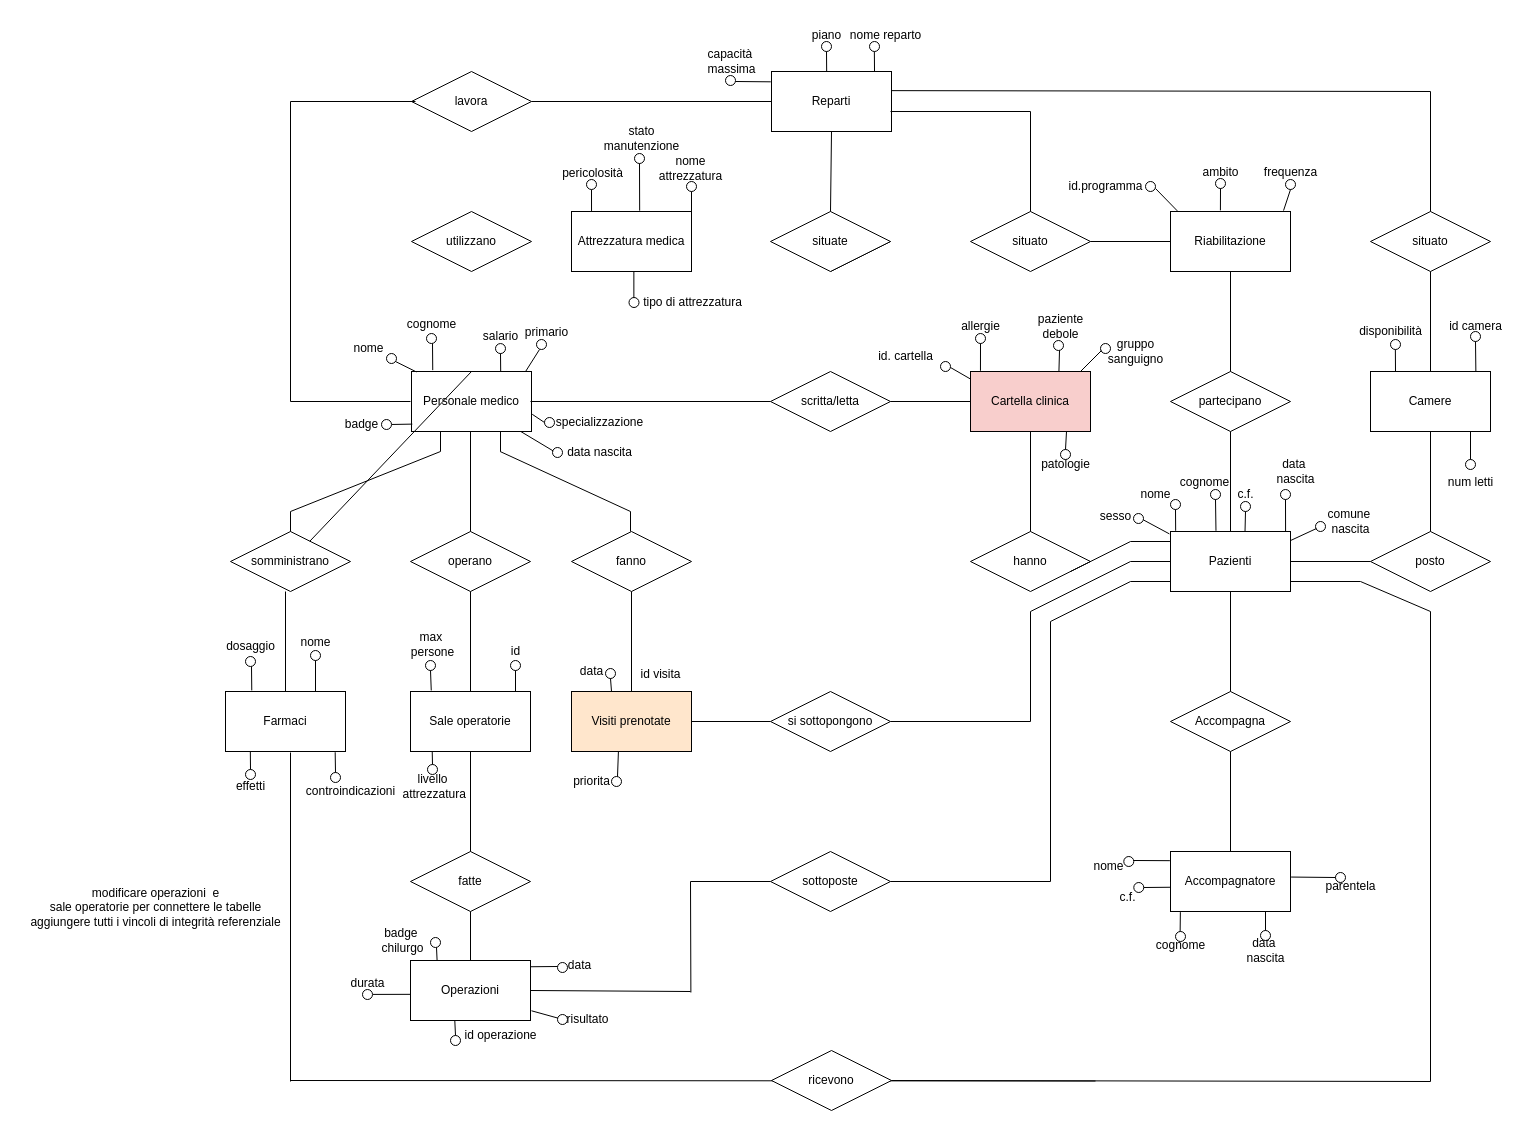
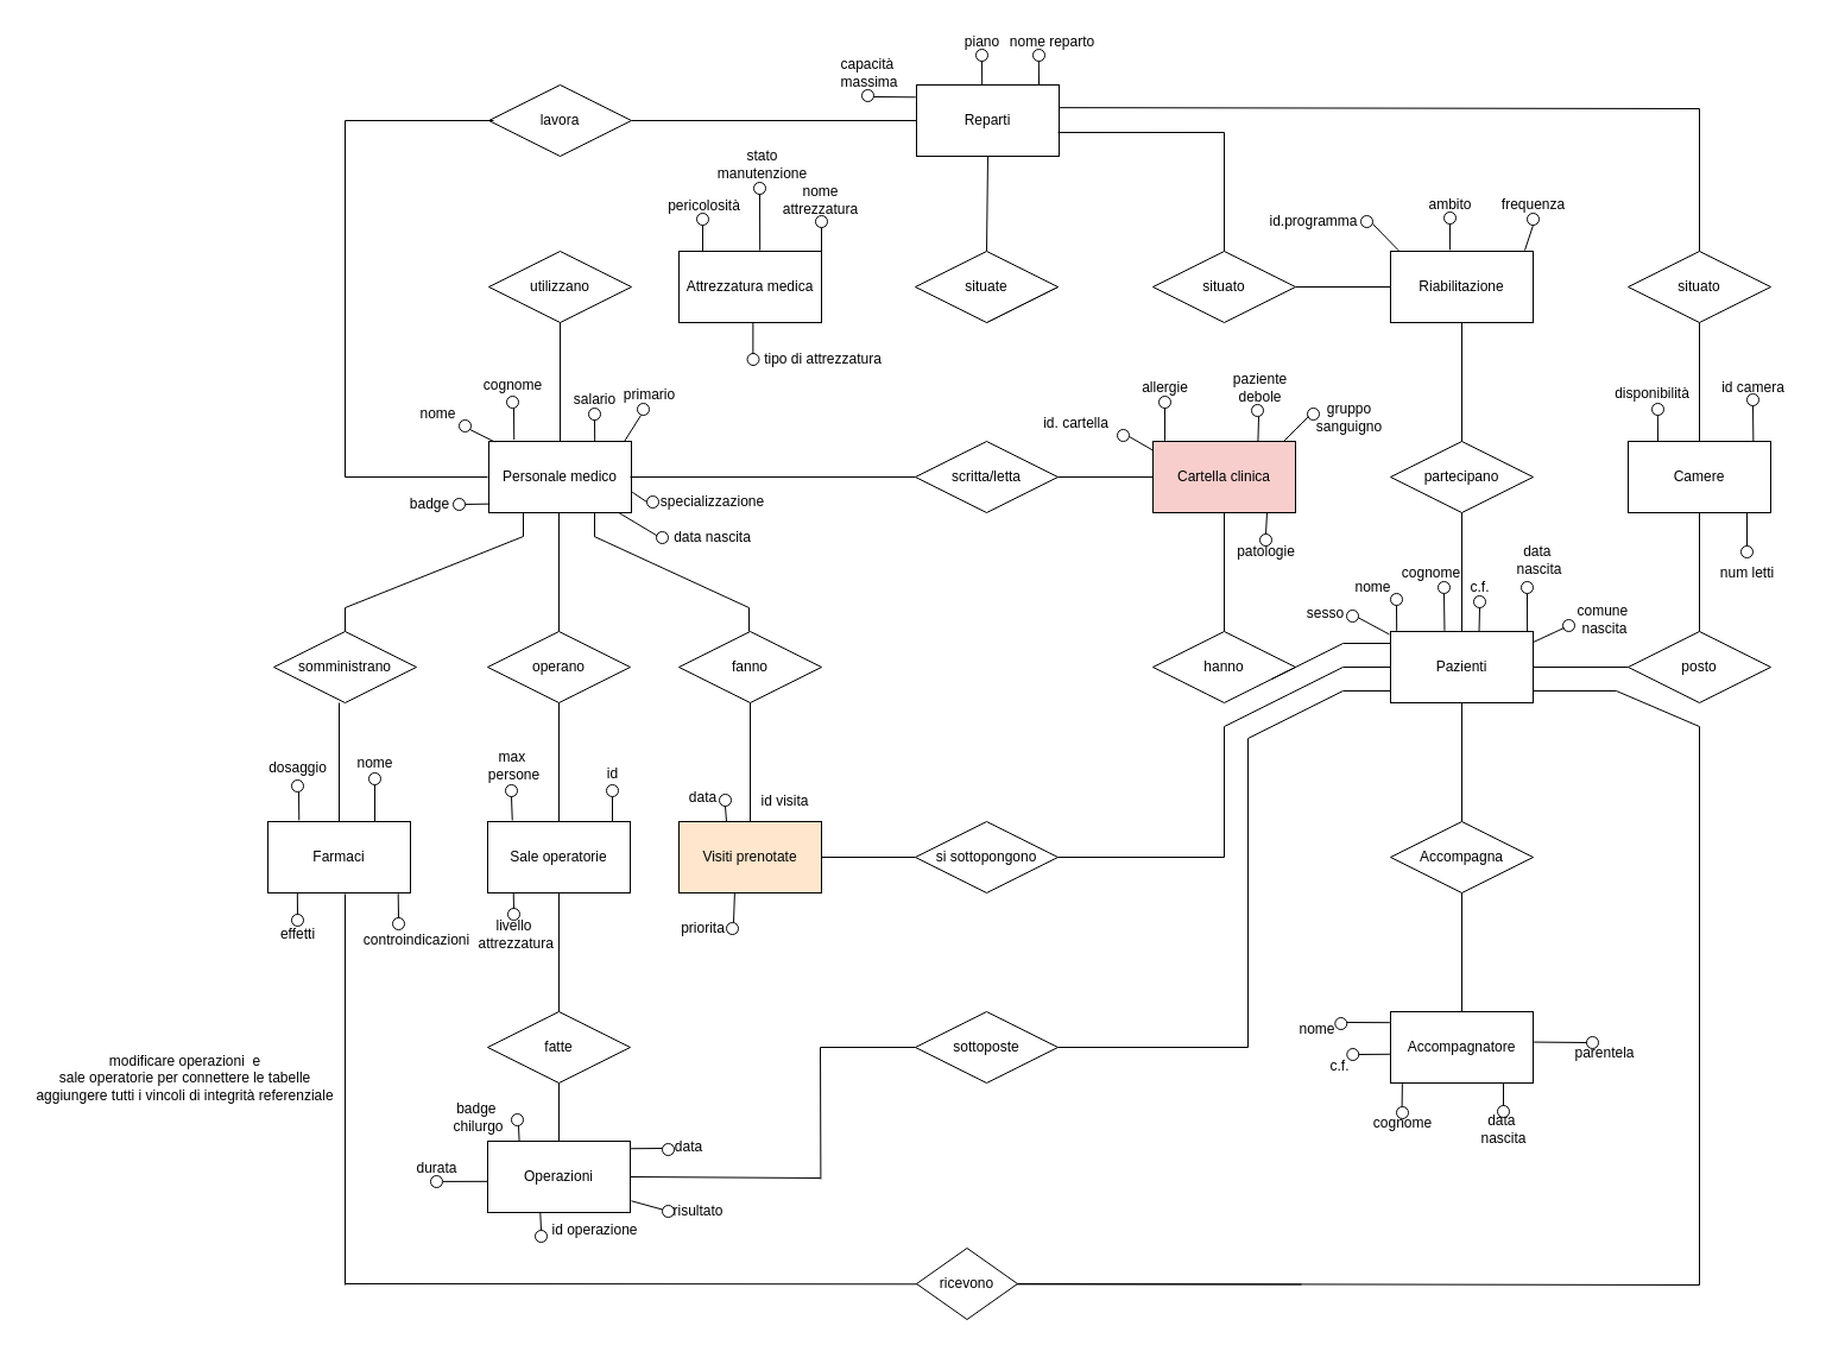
- <mxCell id="228" value="" style="endArrow=none;html=1;rounded=0;exitX=0.5;exitY=0;exitDx=0;exitDy=0;" parent="1" source="2" target="16" edge="1"><mxGeometry width="50" height="50" relative="1" as="geometry"><mxPoint x="420" y="321" as="sourcePoint" /><mxPoint x="470" y="271" as="targetPoint" /></mxGeometry></mxCell>
+ <mxCell id="228" value="" style="endArrow=none;html=1;rounded=0;exitX=0.5;exitY=0;exitDx=0;exitDy=0;entryX=0.5;entryY=1;entryDx=0;entryDy=0;" parent="1" source="2" target="22" edge="1"><mxGeometry width="50" height="50" relative="1" as="geometry"><mxPoint x="420" y="321" as="sourcePoint" /><mxPoint x="470" y="271" as="targetPoint" /></mxGeometry></mxCell>
- <mxCell id="184" value="ricevono" style="shape=rhombus;perimeter=rhombusPerimeter;whiteSpace=wrap;html=1;align=center;" parent="1" vertex="1"><mxGeometry x="771" y="1050" width="120" height="60" as="geometry" /></mxCell>
+ <mxCell id="184" value="ricevono" style="shape=rhombus;perimeter=rhombusPerimeter;whiteSpace=wrap;html=1;align=center;" parent="1" vertex="1"><mxGeometry x="771" y="1050" width="85" height="60" as="geometry" /></mxCell>
